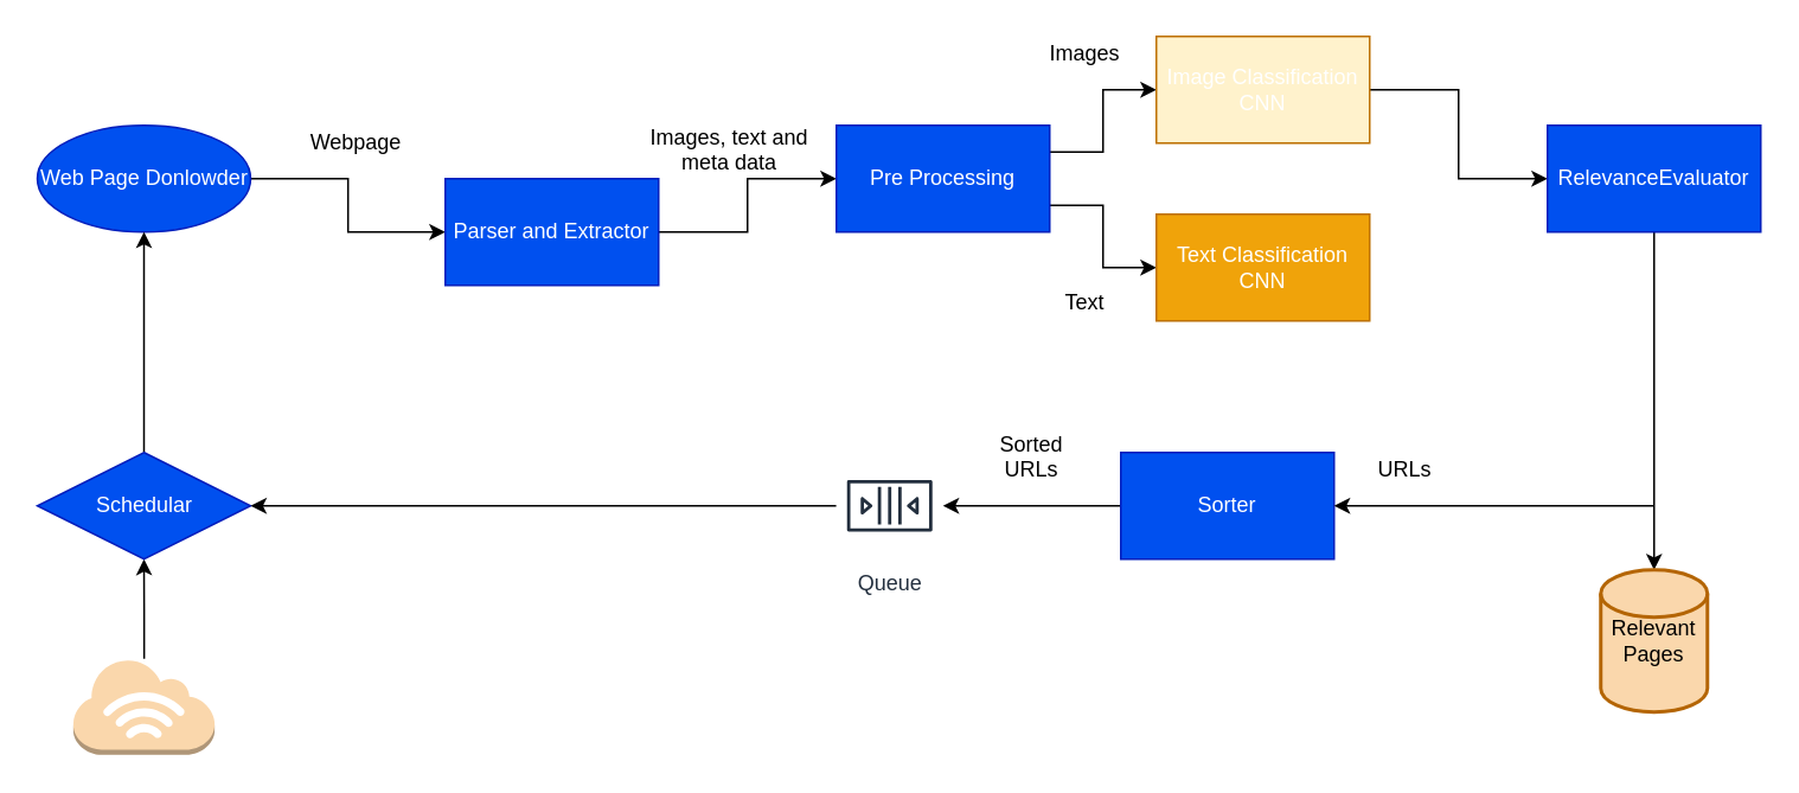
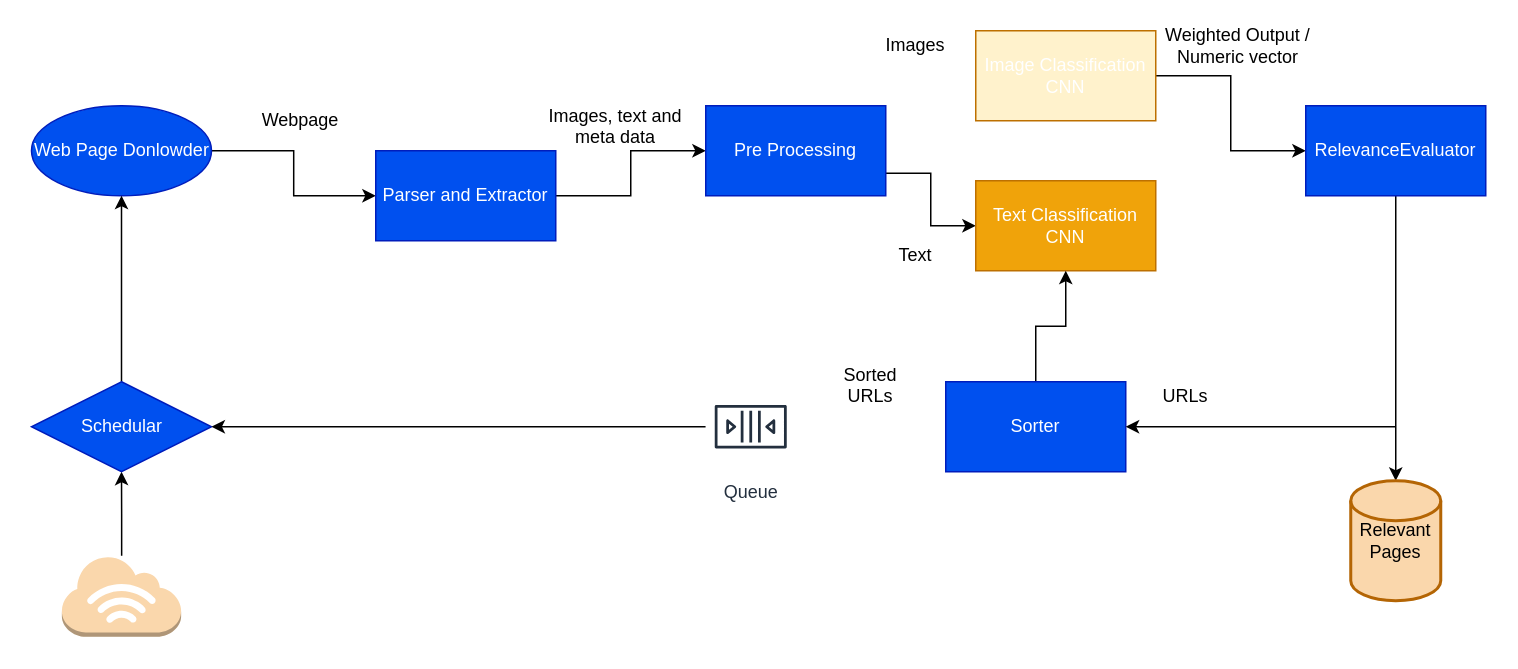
+ <mxCell id="14" value="Weighted Output / Numeric vector" style="text;html=1;strokeColor=none;fillColor=none;align=center;verticalAlign=middle;whiteSpace=wrap;rounded=0;" vertex="1" parent="1"><mxGeometry x="770" y="20" width="110" height="20" as="geometry" /></mxCell>
- <mxCell id="6" style="edgeStyle=orthogonalEdgeStyle;rounded=0;orthogonalLoop=1;jettySize=auto;html=1;exitX=1;exitY=0.25;exitDx=0;exitDy=0;" edge="1" parent="1" source="8" target="11"><mxGeometry relative="1" as="geometry" /></mxCell>
- <mxCell id="25" style="edgeStyle=orthogonalEdgeStyle;rounded=0;orthogonalLoop=1;jettySize=auto;html=1;" edge="1" parent="1" source="26" target="24"><mxGeometry relative="1" as="geometry" /></mxCell>
+ <mxCell id="25" style="edgeStyle=orthogonalEdgeStyle;rounded=0;orthogonalLoop=1;jettySize=auto;html=1;" edge="1" parent="1" source="26" target="9"><mxGeometry relative="1" as="geometry" /></mxCell>
